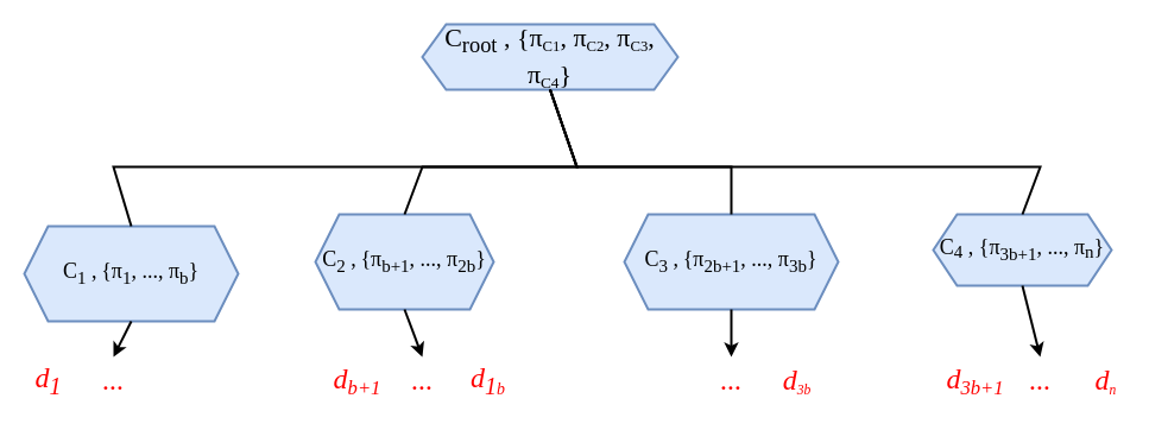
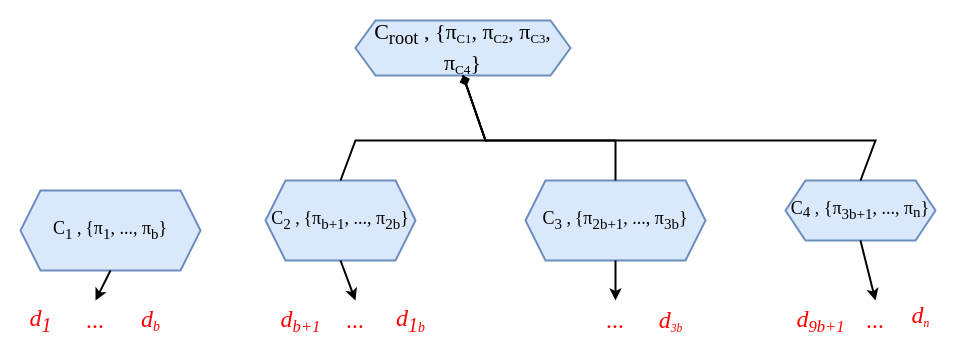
- <mxCell id="22" value="" style="endArrow=none;html=1;rounded=0;exitX=0.5;exitY=0;exitDx=0;exitDy=0;entryX=0.5;entryY=1;entryDx=0;entryDy=0;strokeWidth=2;" edge="1" parent="1" source="3" target="2"><mxGeometry width="50" height="50" relative="1" as="geometry"><mxPoint x="405" y="170" as="sourcePoint" /><mxPoint x="455" y="120" as="targetPoint" /><Array as="points"><mxPoint x="95" y="140" /><mxPoint x="485" y="140" /></Array></mxGeometry></mxCell>
- <mxCell id="23" value="" style="endArrow=none;html=1;rounded=0;exitX=0.5;exitY=0;exitDx=0;exitDy=0;entryX=0.5;entryY=1;entryDx=0;entryDy=0;strokeWidth=2;" edge="1" parent="1" source="4" target="2"><mxGeometry width="50" height="50" relative="1" as="geometry"><mxPoint x="405" y="170" as="sourcePoint" /><mxPoint x="455" y="120" as="targetPoint" /><Array as="points"><mxPoint x="355" y="140" /><mxPoint x="485" y="140" /></Array></mxGeometry></mxCell>
+ <mxCell id="23" value="" style="endArrow=diamond;html=1;rounded=0;exitX=0.5;exitY=0;exitDx=0;exitDy=0;entryX=0.5;entryY=1;entryDx=0;entryDy=0;strokeWidth=2;" edge="1" parent="1" source="4" target="2"><mxGeometry width="50" height="50" relative="1" as="geometry"><mxPoint x="405" y="170" as="sourcePoint" /><mxPoint x="455" y="120" as="targetPoint" /><Array as="points"><mxPoint x="355" y="140" /><mxPoint x="485" y="140" /></Array></mxGeometry></mxCell>
+ <mxCell id="9" value="&lt;font style=&quot;color: rgb(255, 0, 0);&quot;&gt;d&lt;span style=&quot;font-size: 16.667px;&quot;&gt;&lt;sub&gt;b&lt;/sub&gt;&lt;/span&gt;&lt;/font&gt;" style="text;strokeColor=none;fillColor=none;html=1;fontSize=24;fontStyle=2;verticalAlign=middle;align=center;fontFamily=Comic Sans MS;" vertex="1" parent="1"><mxGeometry x="135" y="300" width="30" height="40" as="geometry" /></mxCell>
- <mxCell id="15" value="&lt;font style=&quot;color: rgb(255, 0, 0);&quot;&gt;d&lt;span style=&quot;font-size: 20px;&quot;&gt;&lt;sub&gt;3b+1&lt;/sub&gt;&lt;/span&gt;&lt;/font&gt;" style="text;strokeColor=none;fillColor=none;html=1;fontSize=24;fontStyle=2;verticalAlign=middle;align=center;fontFamily=Comic Sans MS;" vertex="1" parent="1"><mxGeometry x="805" y="300" width="30" height="40" as="geometry" /></mxCell>
+ <mxCell id="15" value="&lt;font style=&quot;color: rgb(255, 0, 0);&quot;&gt;d&lt;span style=&quot;font-size: 20px;&quot;&gt;&lt;sub&gt;9b+1&lt;/sub&gt;&lt;/span&gt;&lt;/font&gt;" style="text;strokeColor=none;fillColor=none;html=1;fontSize=24;fontStyle=2;verticalAlign=middle;align=center;fontFamily=Comic Sans MS;" vertex="1" parent="1"><mxGeometry x="805" y="300" width="30" height="40" as="geometry" /></mxCell>
- <mxCell id="17" value="&lt;font style=&quot;color: rgb(255, 0, 0);&quot;&gt;d&lt;span style=&quot;font-size: 13.889px;&quot;&gt;&lt;sub&gt;n&lt;/sub&gt;&lt;/span&gt;&lt;/font&gt;" style="text;strokeColor=none;fillColor=none;html=1;fontSize=24;fontStyle=2;verticalAlign=middle;align=center;fontFamily=Comic Sans MS;" vertex="1" parent="1"><mxGeometry x="915" y="300" width="30" height="40" as="geometry" /></mxCell>
+ <mxCell id="17" value="&lt;font style=&quot;color: rgb(255, 0, 0);&quot;&gt;d&lt;span style=&quot;font-size: 13.889px;&quot;&gt;&lt;sub&gt;n&lt;/sub&gt;&lt;/span&gt;&lt;/font&gt;" style="text;strokeColor=none;fillColor=none;html=1;fontSize=24;fontStyle=2;verticalAlign=middle;align=center;fontFamily=Comic Sans MS;" vertex="1" parent="1"><mxGeometry x="905" y="295" width="30" height="40" as="geometry" /></mxCell>
